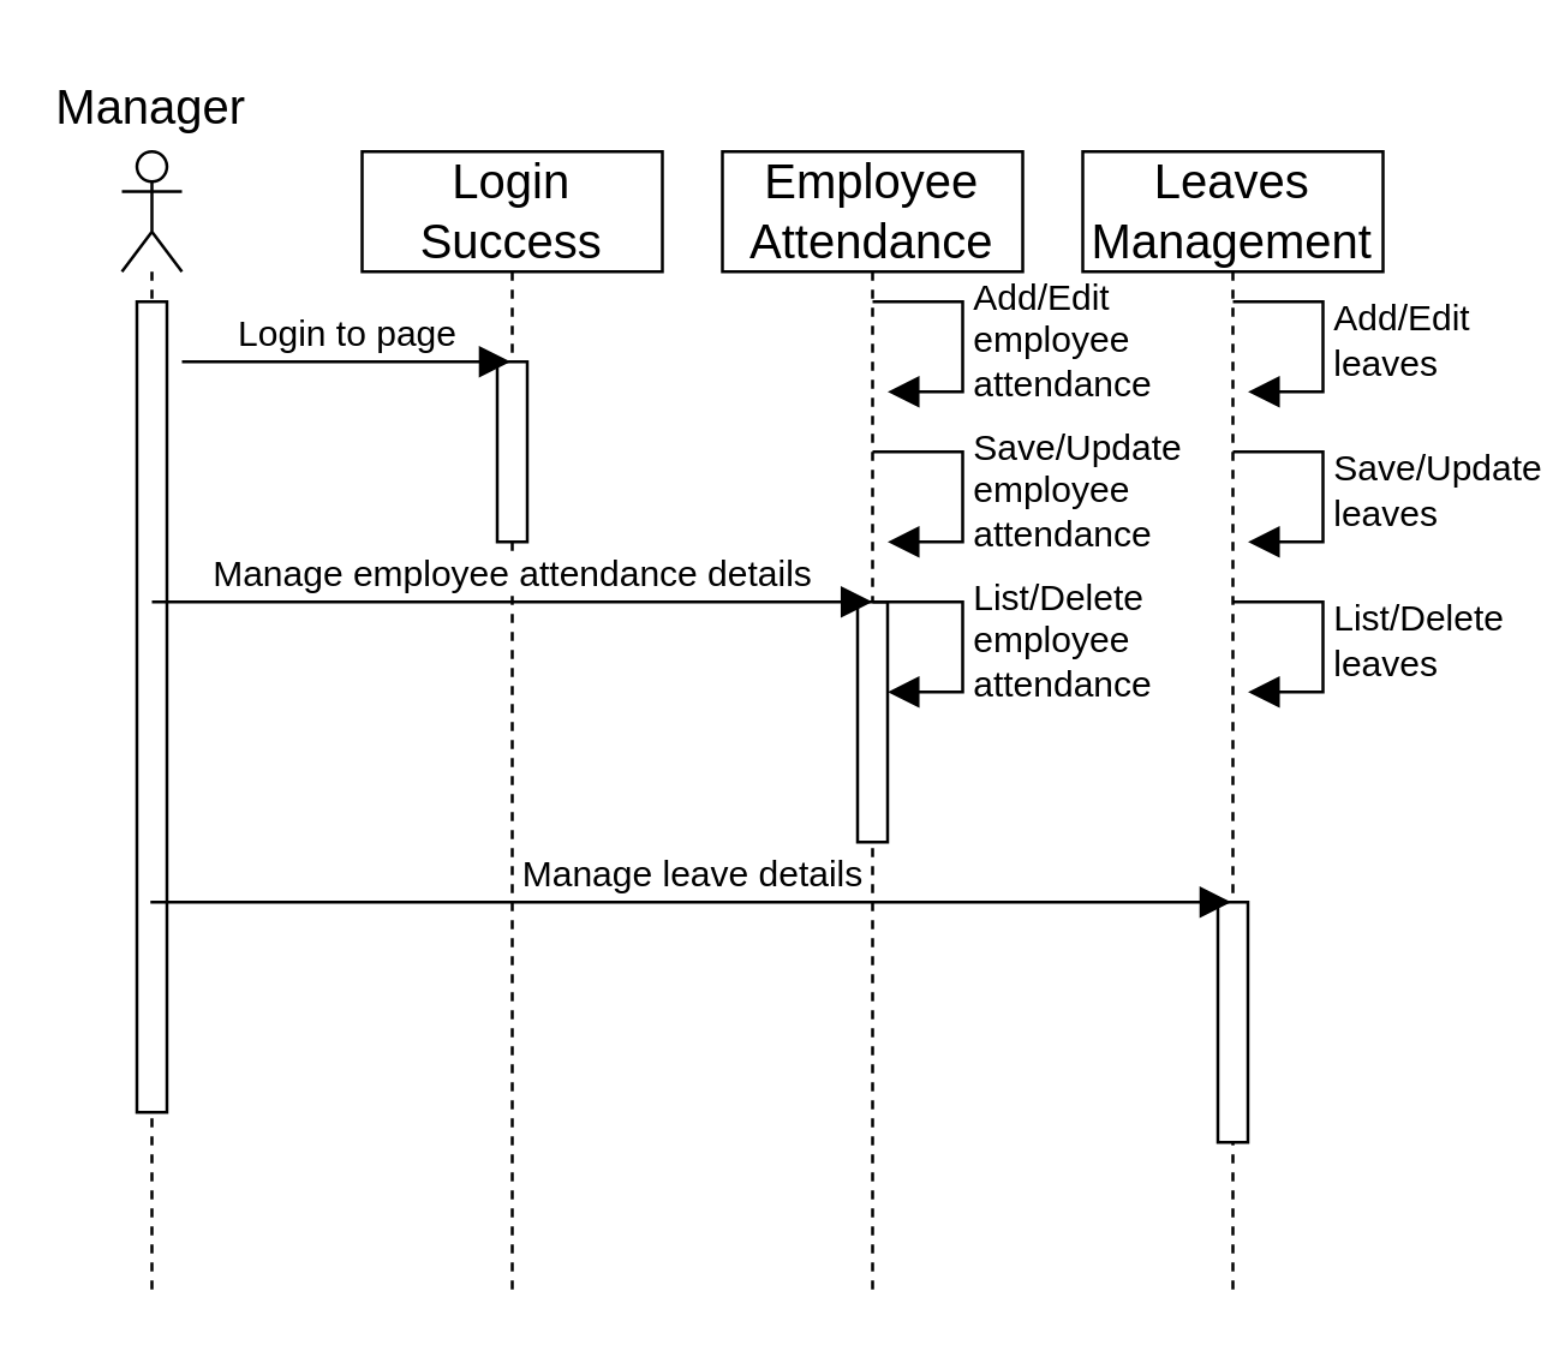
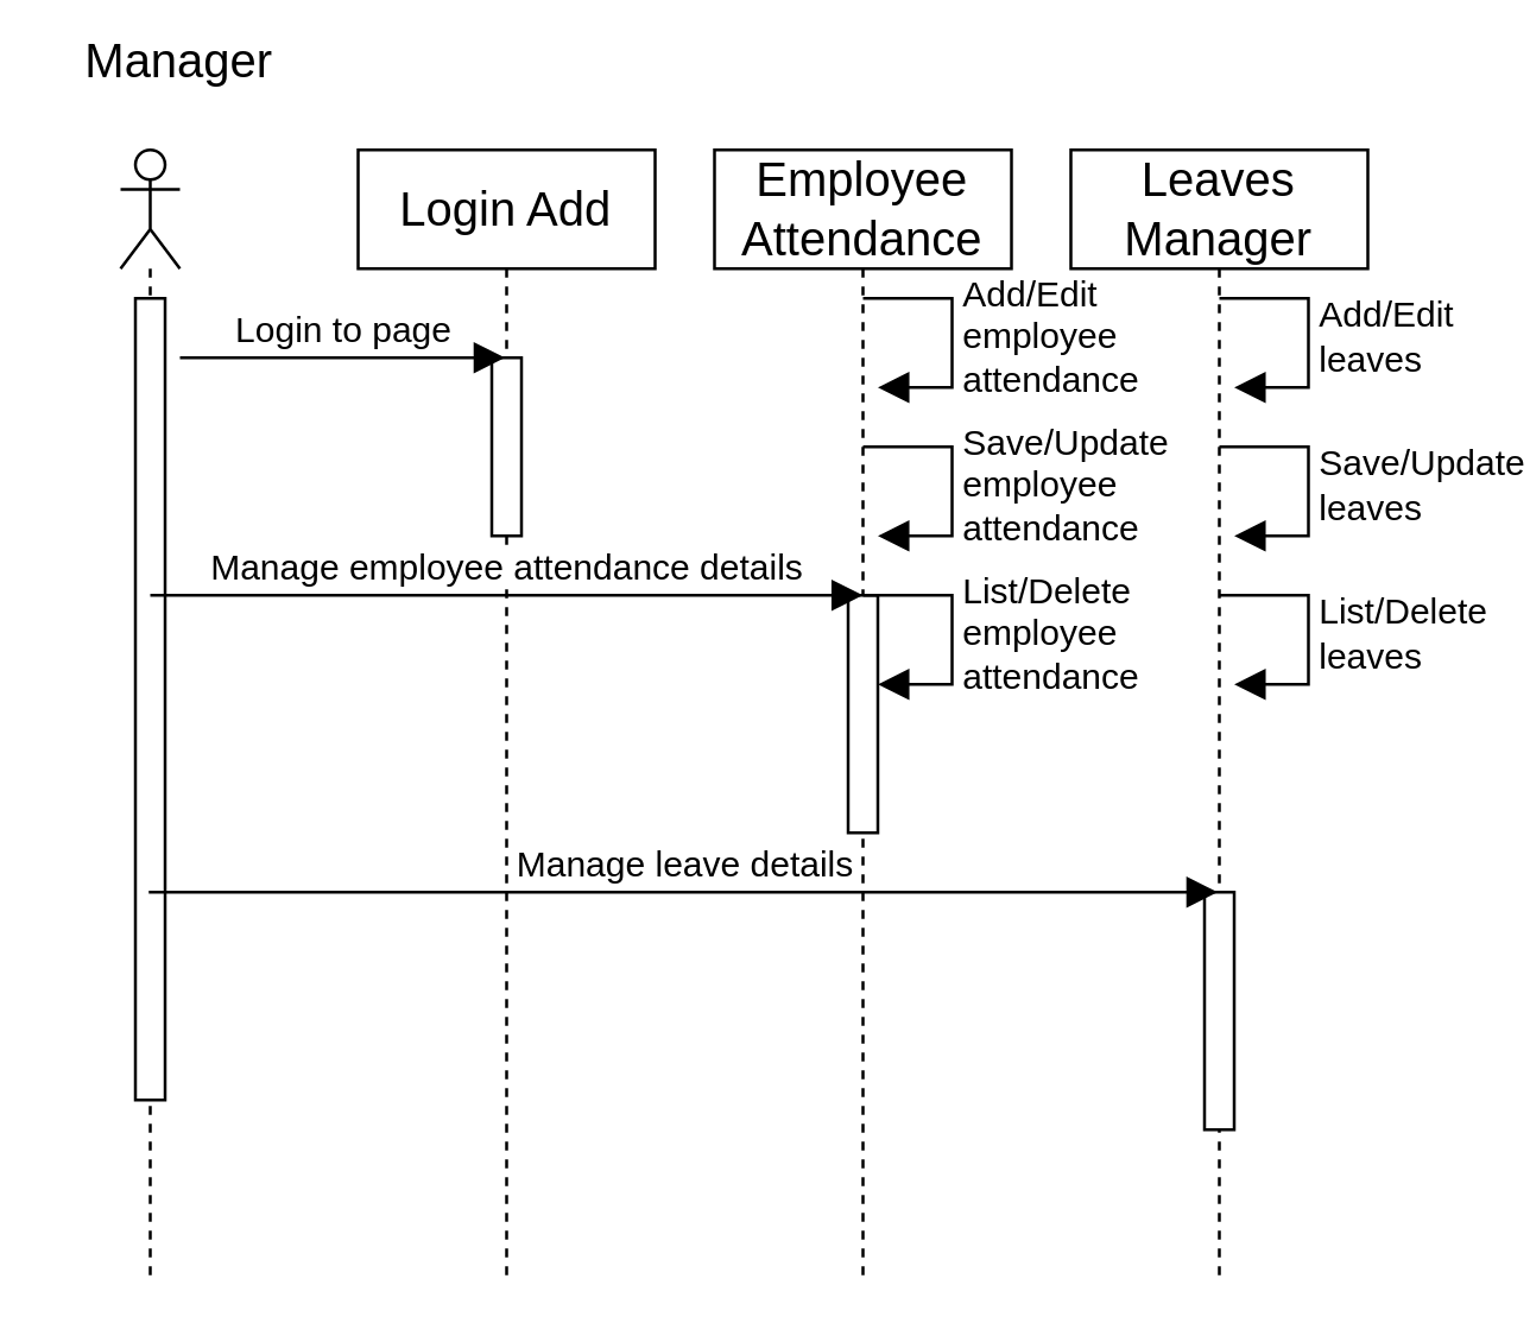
- <mxCell id="4" value="Manager" style="text;strokeColor=none;fillColor=none;html=1;align=center;verticalAlign=middle;whiteSpace=wrap;rounded=0;fontSize=16;" vertex="1" parent="1"><mxGeometry x="20" y="20" width="60" height="30" as="geometry" /></mxCell>
+ <mxCell id="4" value="Manager" style="text;strokeColor=none;fillColor=none;html=1;align=center;verticalAlign=middle;whiteSpace=wrap;rounded=0;fontSize=16;" vertex="1" parent="1"><mxGeometry x="30" y="5" width="60" height="30" as="geometry" /></mxCell>
- <mxCell id="5" value="Login Success" style="shape=umlLifeline;perimeter=lifelinePerimeter;whiteSpace=wrap;html=1;container=1;dropTarget=0;collapsible=0;recursiveResize=0;outlineConnect=0;portConstraint=eastwest;newEdgeStyle={&quot;curved&quot;:0,&quot;rounded&quot;:0};fontSize=16;" vertex="1" parent="1"><mxGeometry x="120" y="50" width="100" height="380" as="geometry" /></mxCell>
+ <mxCell id="5" value="Login Add" style="shape=umlLifeline;perimeter=lifelinePerimeter;whiteSpace=wrap;html=1;container=1;dropTarget=0;collapsible=0;recursiveResize=0;outlineConnect=0;portConstraint=eastwest;newEdgeStyle={&quot;curved&quot;:0,&quot;rounded&quot;:0};fontSize=16;" vertex="1" parent="1"><mxGeometry x="120" y="50" width="100" height="380" as="geometry" /></mxCell>
- <mxCell id="9" value="Leaves Management" style="shape=umlLifeline;perimeter=lifelinePerimeter;whiteSpace=wrap;html=1;container=1;dropTarget=0;collapsible=0;recursiveResize=0;outlineConnect=0;portConstraint=eastwest;newEdgeStyle={&quot;curved&quot;:0,&quot;rounded&quot;:0};fontSize=16;" vertex="1" parent="1"><mxGeometry x="360" y="50" width="100" height="380" as="geometry" /></mxCell>
+ <mxCell id="9" value="Leaves Manager" style="shape=umlLifeline;perimeter=lifelinePerimeter;whiteSpace=wrap;html=1;container=1;dropTarget=0;collapsible=0;recursiveResize=0;outlineConnect=0;portConstraint=eastwest;newEdgeStyle={&quot;curved&quot;:0,&quot;rounded&quot;:0};fontSize=16;" vertex="1" parent="1"><mxGeometry x="360" y="50" width="100" height="380" as="geometry" /></mxCell>
